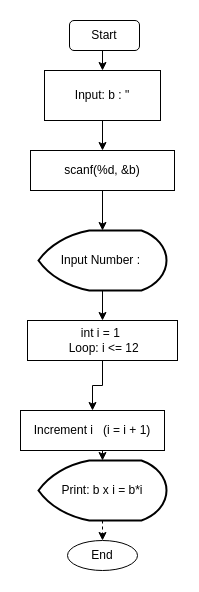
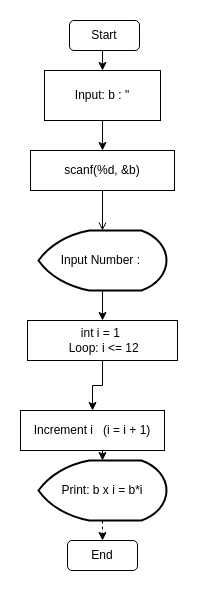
- <mxCell id="6" style="edgeStyle=orthogonalEdgeStyle;rounded=0;orthogonalLoop=1;jettySize=auto;html=1;exitX=0.5;exitY=1;exitDx=0;exitDy=0;entryX=0.5;entryY=0;entryDx=0;entryDy=0;entryPerimeter=0;" edge="1" parent="1" source="7" target="10"><mxGeometry relative="1" as="geometry" /></mxCell>
+ <mxCell id="6" style="edgeStyle=orthogonalEdgeStyle;rounded=0;orthogonalLoop=1;jettySize=auto;html=1;exitX=0.5;exitY=1;exitDx=0;exitDy=0;entryX=0.5;entryY=0;entryDx=0;entryDy=0;entryPerimeter=0;endArrow=open;" edge="1" parent="1" source="7" target="10"><mxGeometry relative="1" as="geometry" /></mxCell>
- <mxCell id="8" value="End" style="ellipse;whiteSpace=wrap;html=1;" parent="1" vertex="1"><mxGeometry x="67" y="540" width="70" height="30" as="geometry" /></mxCell>
+ <mxCell id="8" value="End" style="rounded=1;whiteSpace=wrap;html=1;" parent="1" vertex="1"><mxGeometry x="67" y="540" width="70" height="30" as="geometry" /></mxCell>
